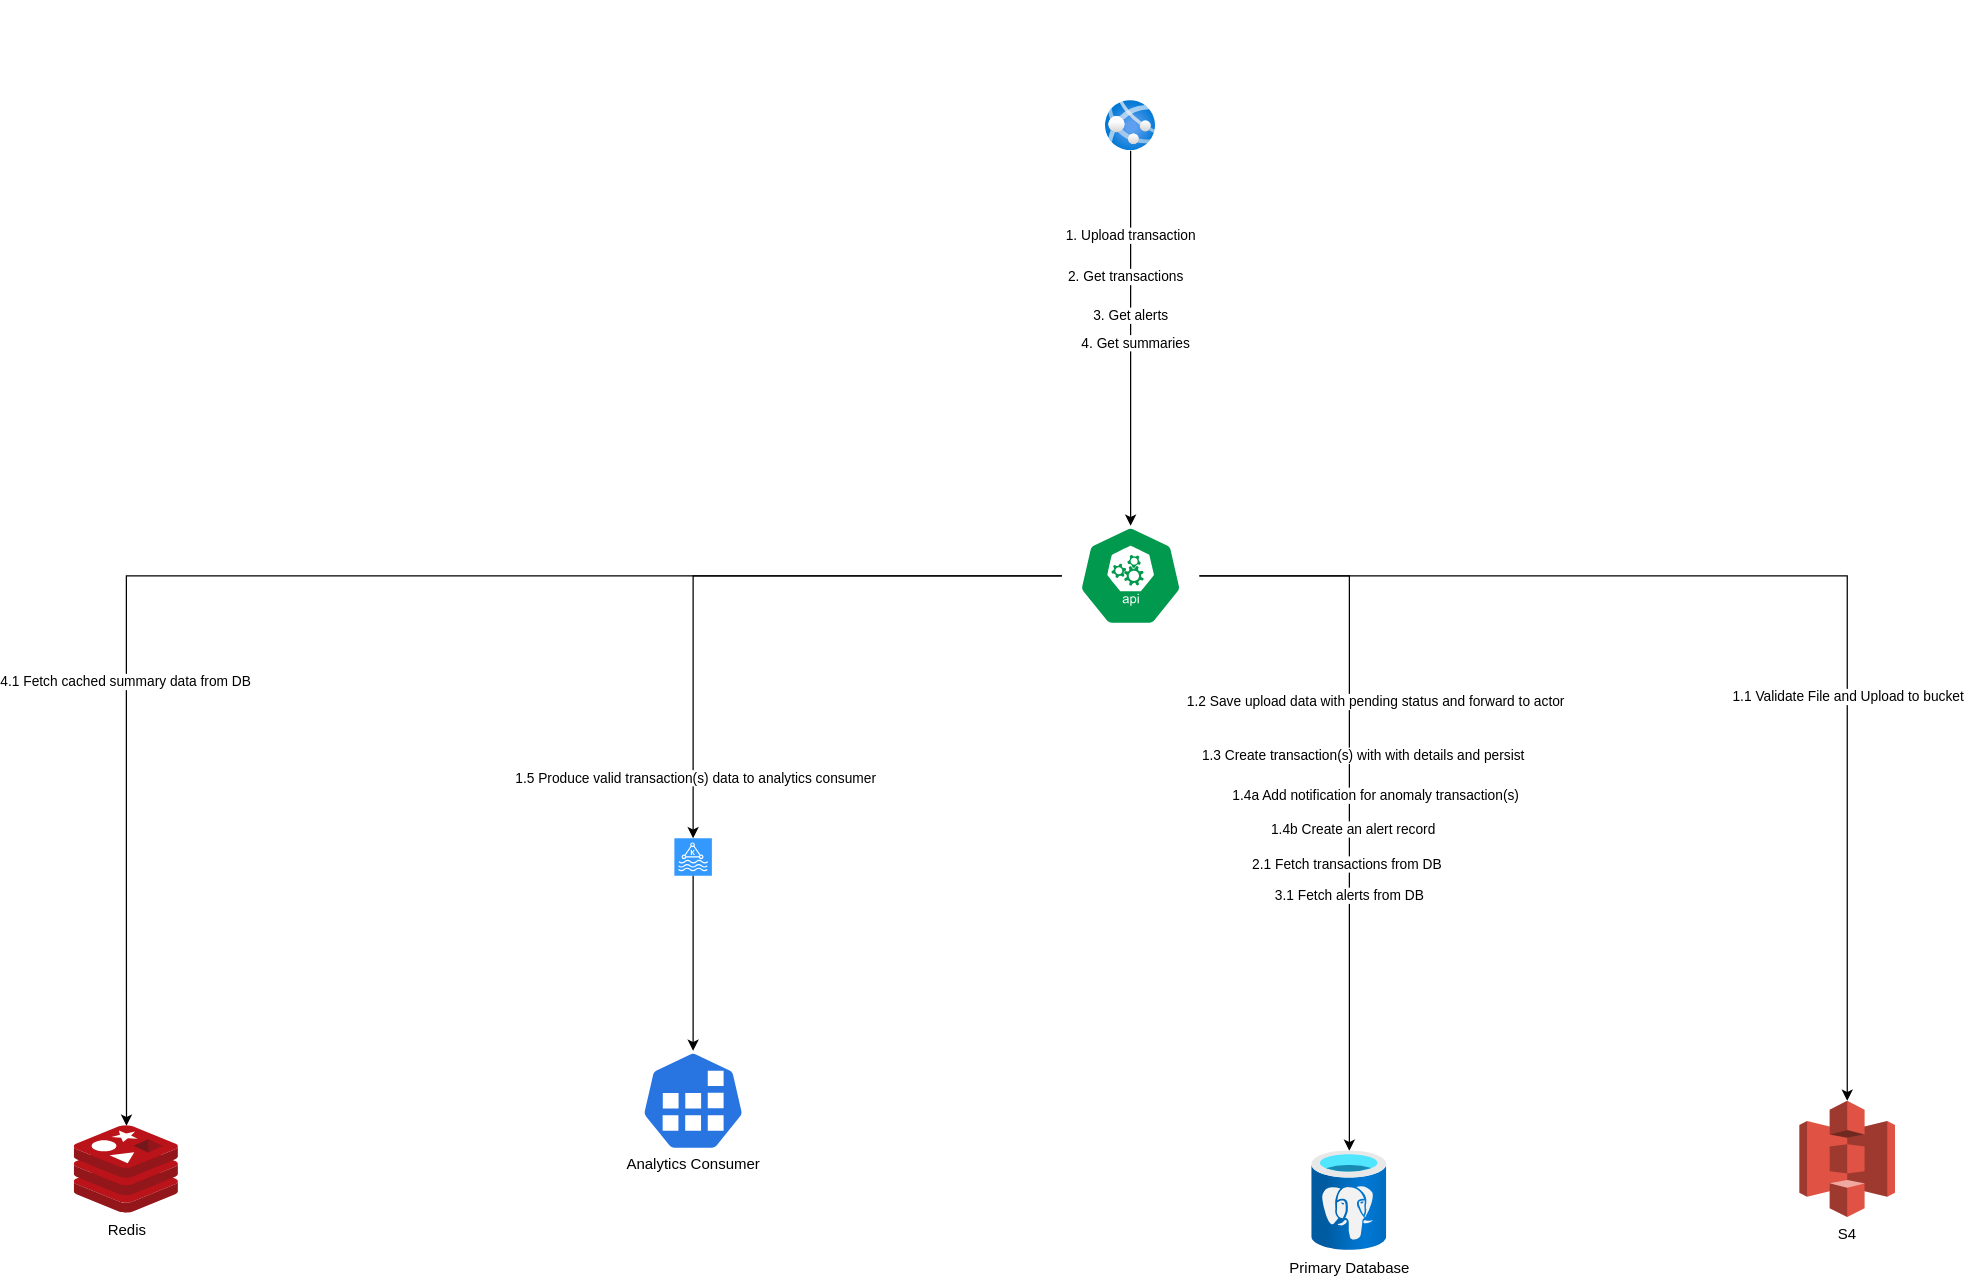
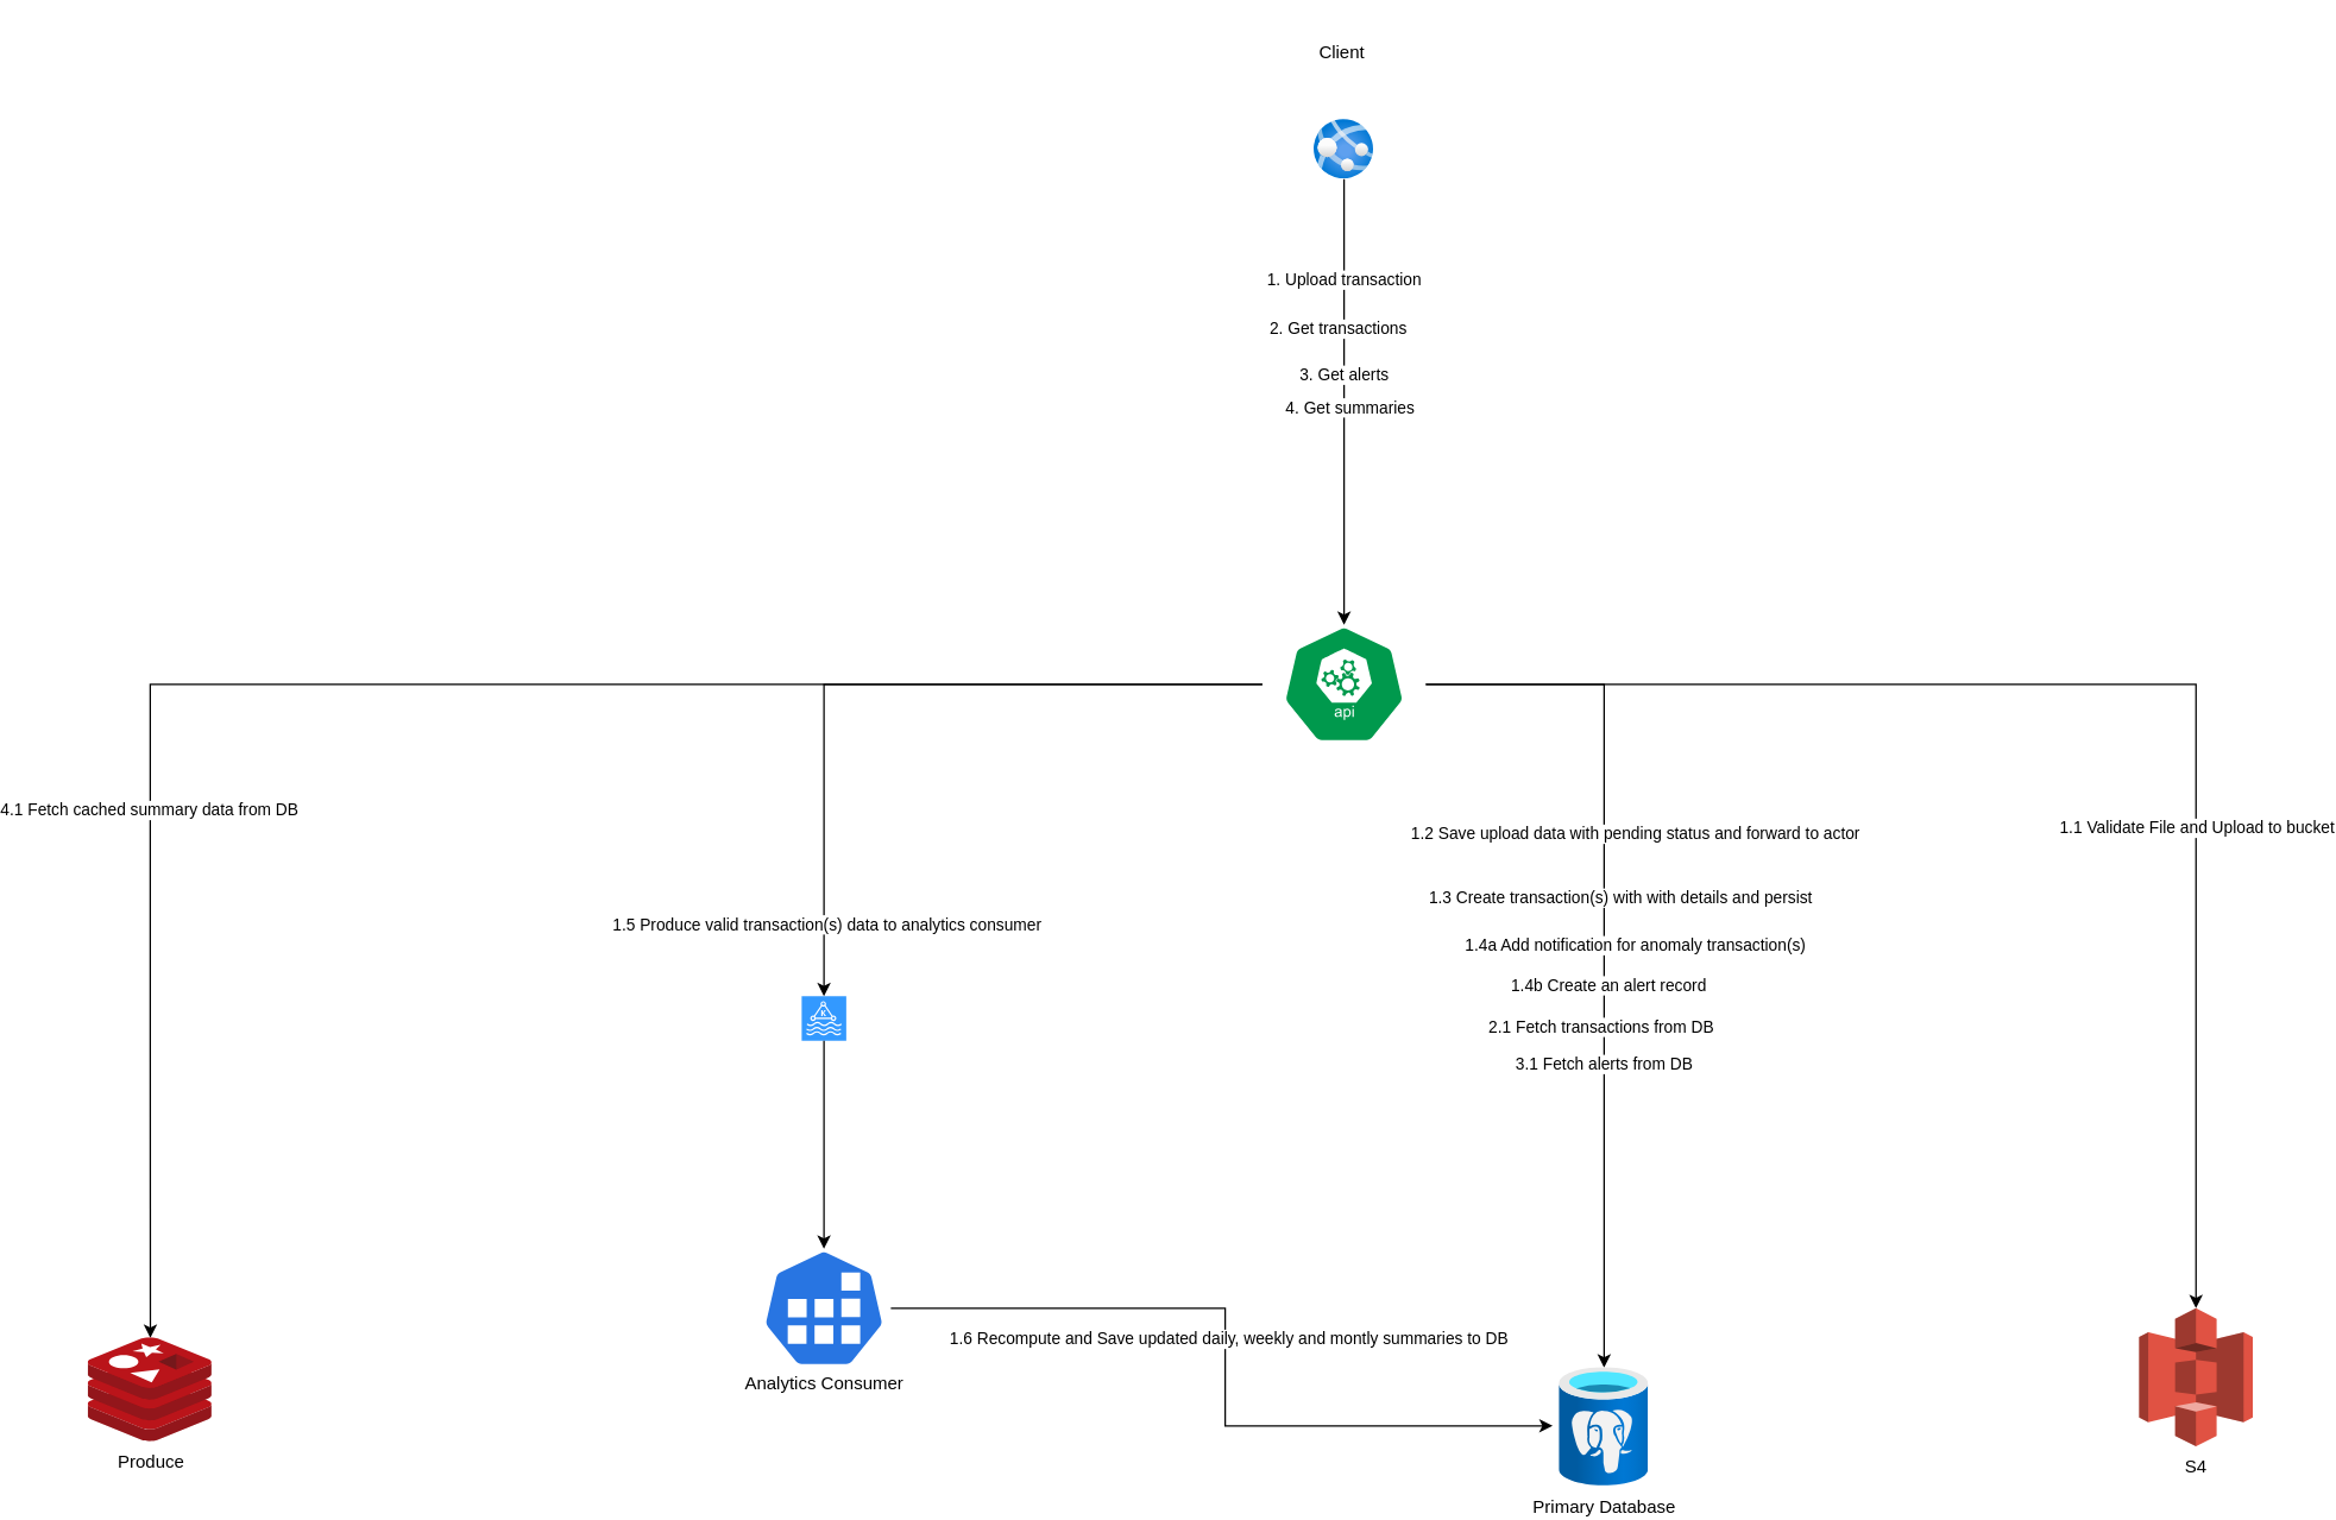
+ <mxCell id="3" value="Client&amp;nbsp;" style="text;html=1;align=center;verticalAlign=middle;resizable=0;points=[];autosize=1;strokeColor=none;fillColor=none;" parent="1" vertex="1"><mxGeometry x="835" y="20" width="60" height="30" as="geometry" /></mxCell>
+ <mxCell id="29" style="edgeStyle=orthogonalEdgeStyle;rounded=0;orthogonalLoop=1;jettySize=auto;html=1;entryX=-0.077;entryY=0.49;entryDx=0;entryDy=0;entryPerimeter=0;" edge="1" parent="1" source="20" target="18"><mxGeometry relative="1" as="geometry" /></mxCell>
+ <mxCell id="30" value="1.6 Recompute and Save updated daily, weekly and montly summaries to DB&amp;nbsp;" style="edgeLabel;html=1;align=center;verticalAlign=middle;resizable=0;points=[];" vertex="1" connectable="0" parent="29"><mxGeometry x="-0.238" y="1" relative="1" as="geometry"><mxPoint x="28" y="21" as="offset" /></mxGeometry></mxCell>
- <mxCell id="19" value="Redis" style="sketch=0;aspect=fixed;html=1;points=[];align=center;image;fontSize=12;image=img/lib/mscae/Cache_Redis_Product.svg;fillColor=#3399FF;gradientColor=#3399FF;" parent="1" vertex="1"><mxGeometry x="20" y="900" width="83.33" height="70" as="geometry" /></mxCell>
+ <mxCell id="19" value="Produce" style="sketch=0;aspect=fixed;html=1;points=[];align=center;image;fontSize=12;image=img/lib/mscae/Cache_Redis_Product.svg;fillColor=#3399FF;gradientColor=#3399FF;" parent="1" vertex="1"><mxGeometry x="20" y="900" width="83.33" height="70" as="geometry" /></mxCell>
